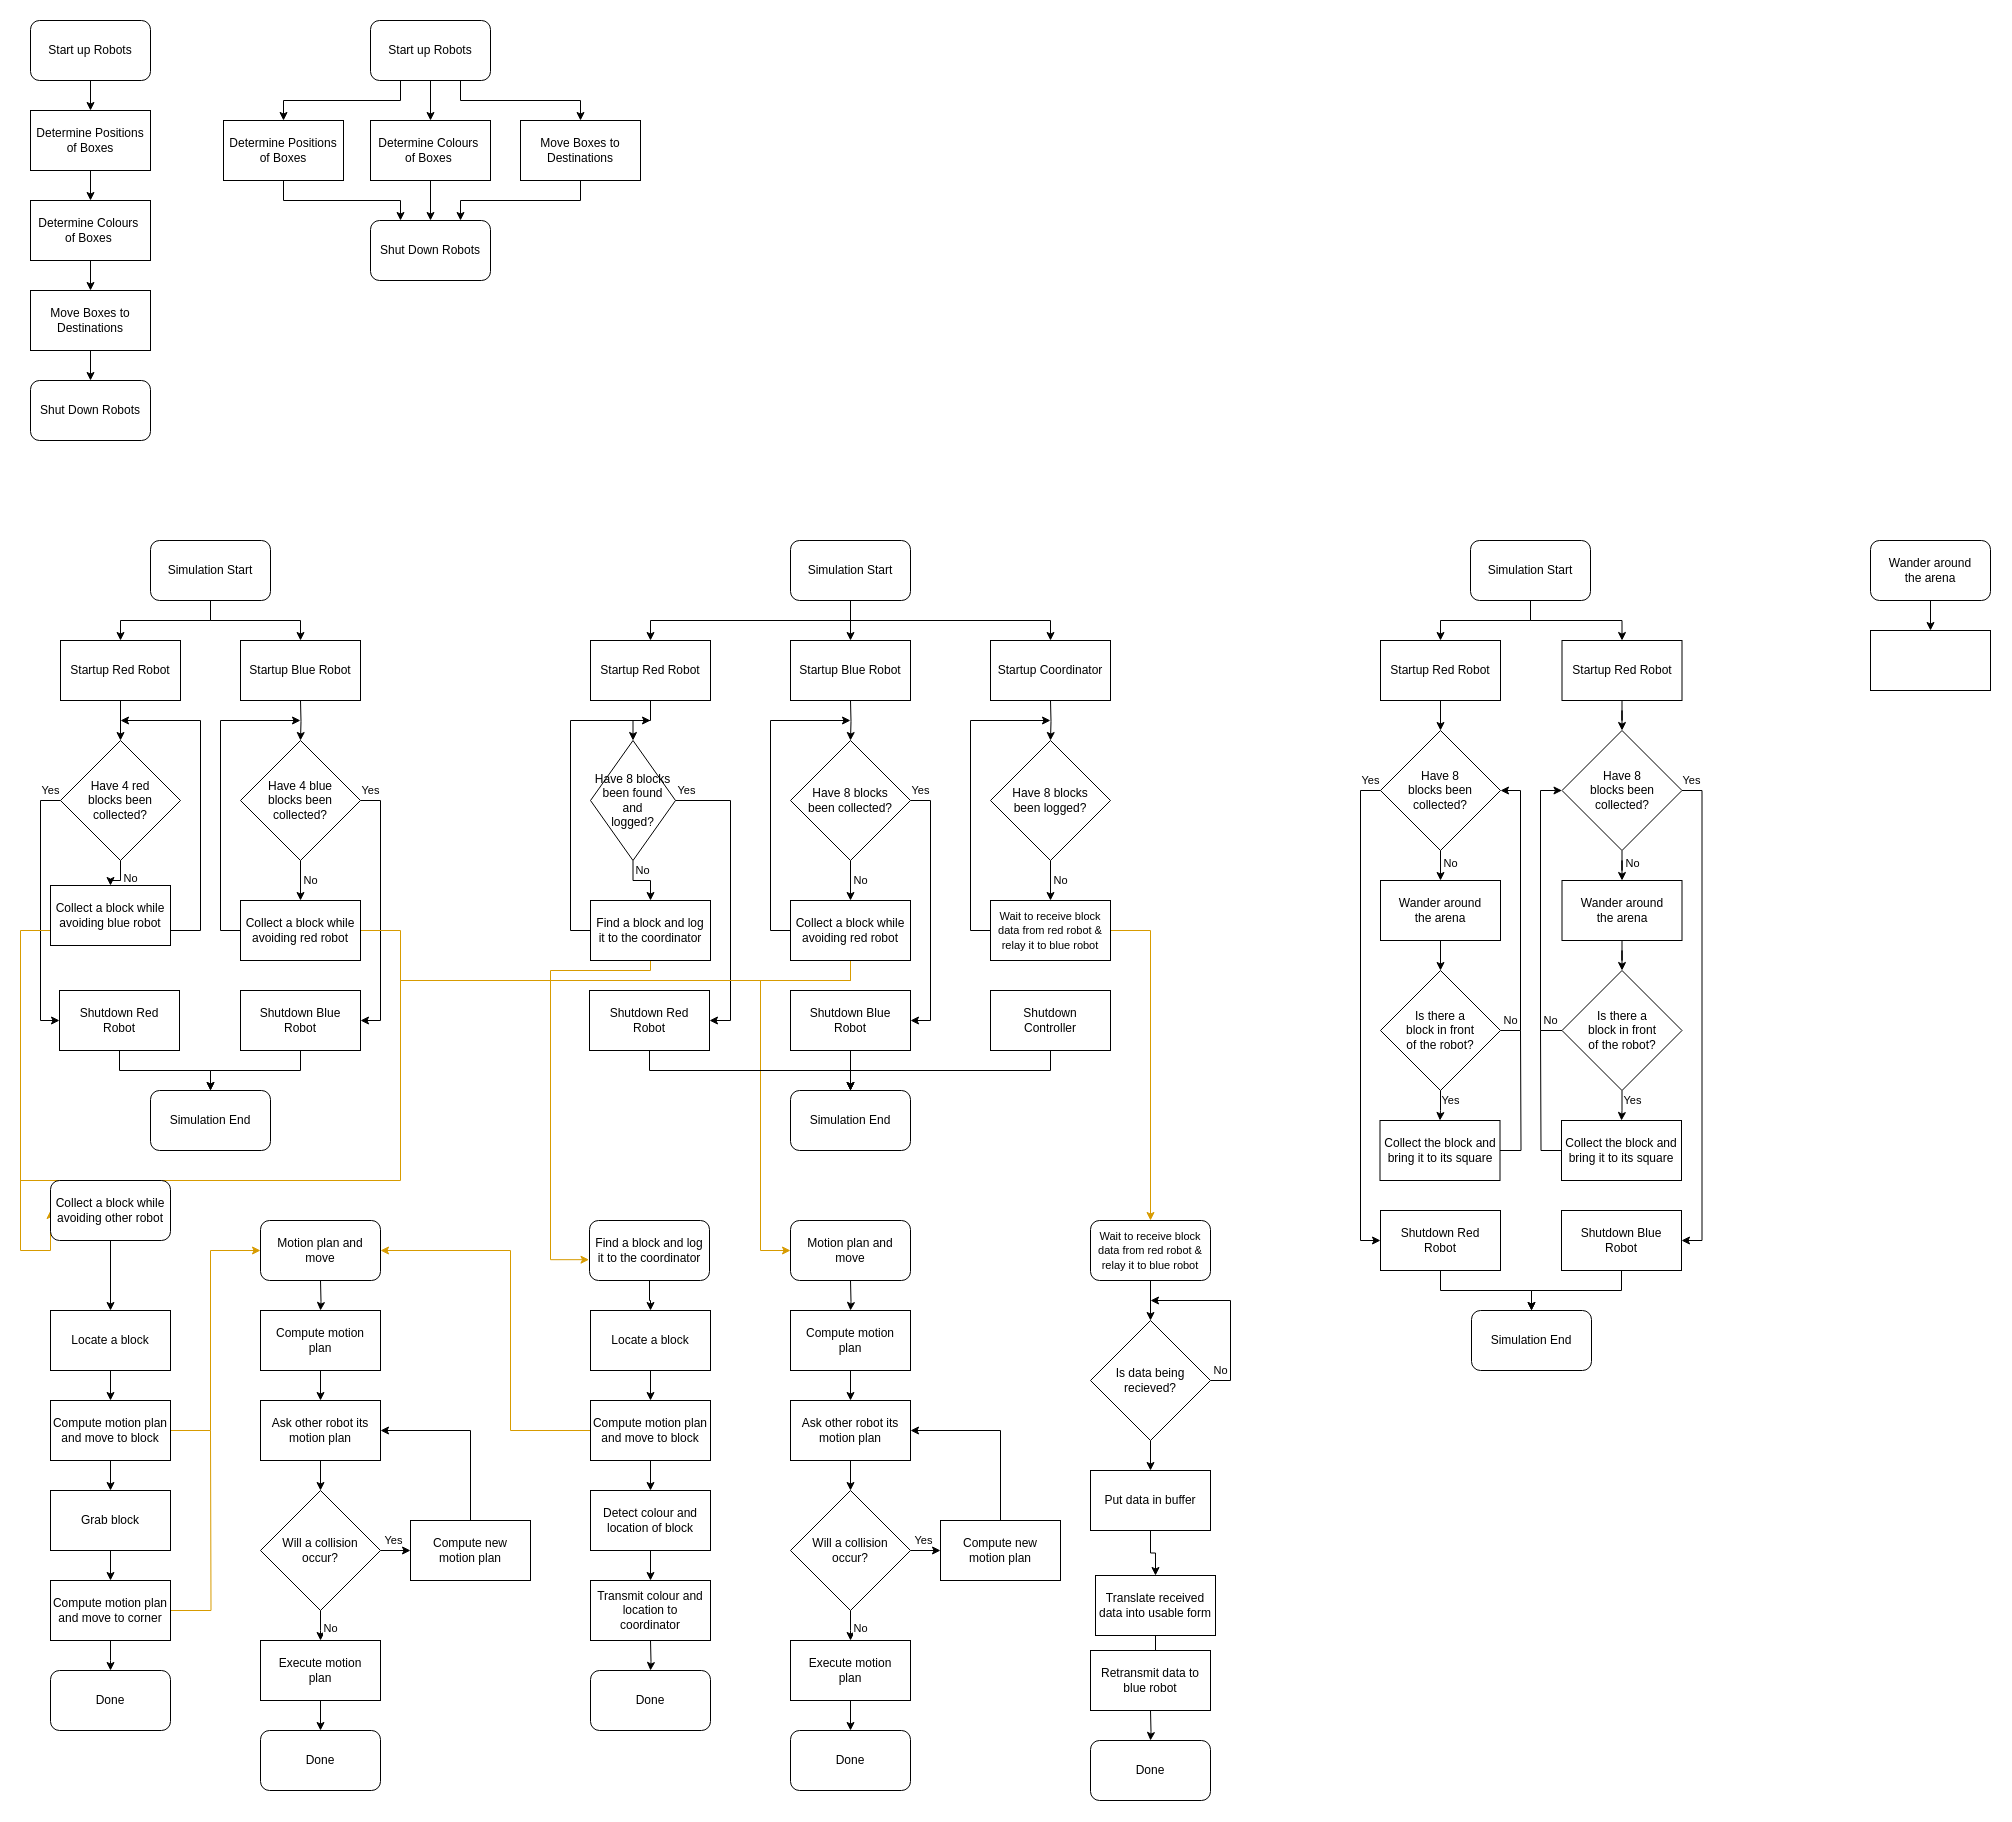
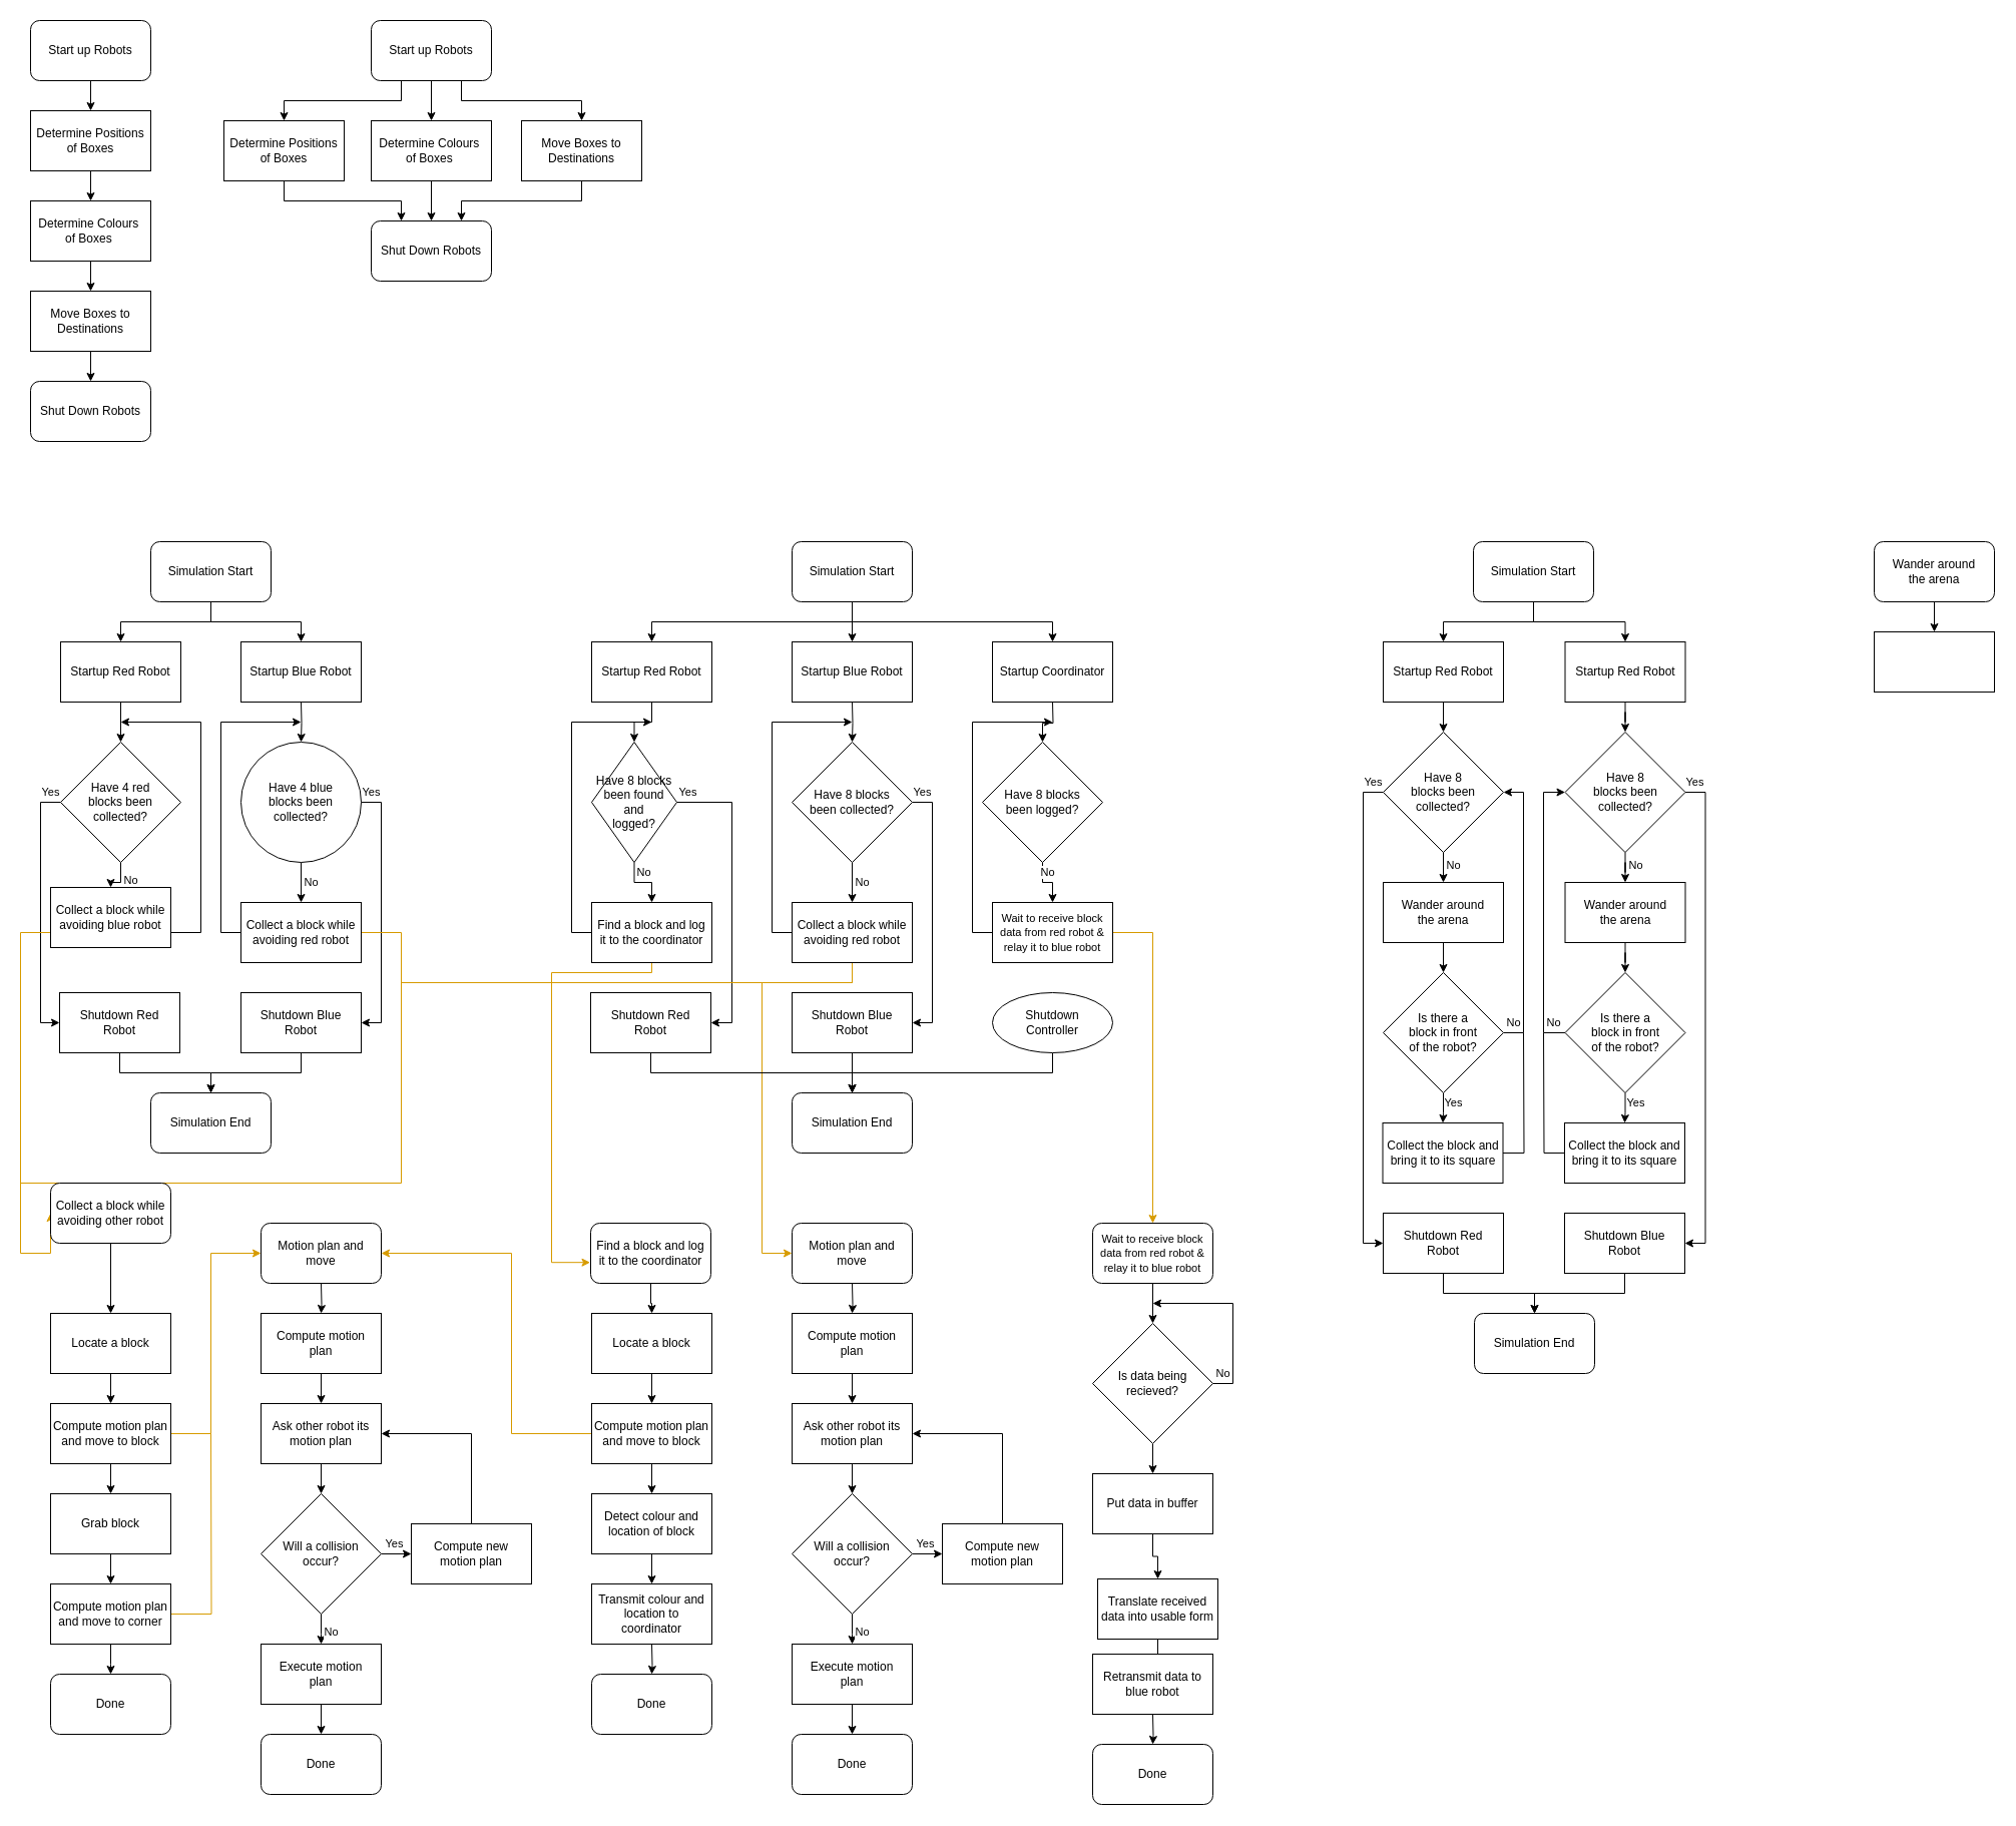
- <mxCell id="35" value="Have 4 blue&lt;br&gt;blocks been collected?" style="rhombus;whiteSpace=wrap;html=1;" parent="1" vertex="1"><mxGeometry x="240" y="740" width="120" height="120" as="geometry" /></mxCell>
+ <mxCell id="35" value="Have 4 blue&lt;br&gt;blocks been collected?" style="ellipse;whiteSpace=wrap;html=1;" parent="1" vertex="1"><mxGeometry x="240" y="740" width="120" height="120" as="geometry" /></mxCell>
- <mxCell id="75" value="Have 8&amp;nbsp;blocks&lt;br&gt;been logged?" style="rhombus;whiteSpace=wrap;html=1;" parent="1" vertex="1"><mxGeometry x="990" y="740" width="120" height="120" as="geometry" /></mxCell>
+ <mxCell id="75" value="Have 8&amp;nbsp;blocks&lt;br&gt;been logged?" style="rhombus;whiteSpace=wrap;html=1;" parent="1" vertex="1"><mxGeometry x="980" y="740" width="120" height="120" as="geometry" /></mxCell>
- <mxCell id="80" value="Shutdown&lt;br&gt;Controller" style="rounded=0;whiteSpace=wrap;html=1;" parent="1" vertex="1"><mxGeometry x="990" y="990" width="120" height="60" as="geometry" /></mxCell>
+ <mxCell id="80" value="Shutdown&lt;br&gt;Controller" style="ellipse;whiteSpace=wrap;html=1;" parent="1" vertex="1"><mxGeometry x="990" y="990" width="120" height="60" as="geometry" /></mxCell>
